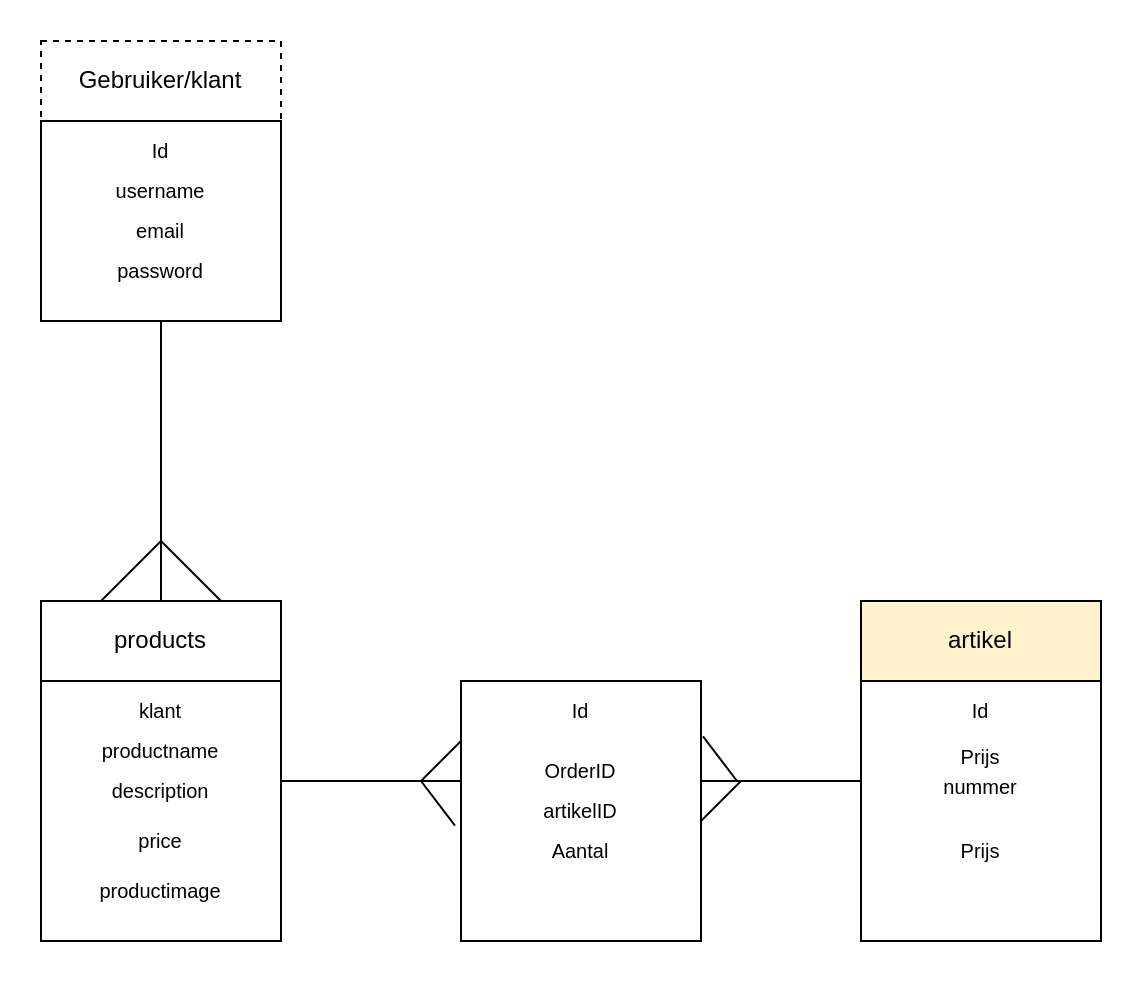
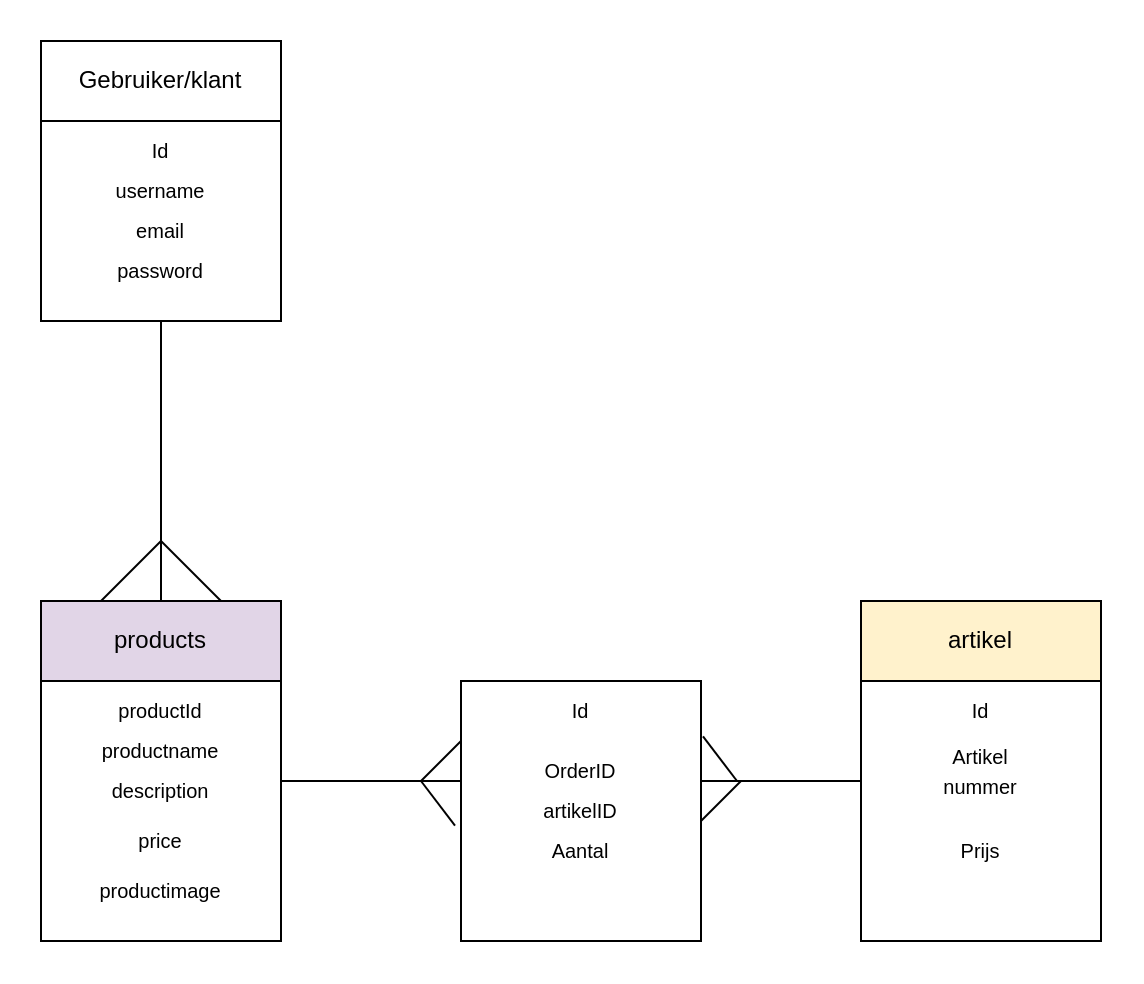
- <mxCell id="9" value="Gebruiker/klant" style="rounded=0;whiteSpace=wrap;html=1;dashed=1;" parent="1" vertex="1"><mxGeometry x="20" y="20" width="120" height="40" as="geometry" /></mxCell>
+ <mxCell id="9" value="Gebruiker/klant" style="rounded=0;whiteSpace=wrap;html=1;" parent="1" vertex="1"><mxGeometry x="20" y="20" width="120" height="40" as="geometry" /></mxCell>
- <mxCell id="2" value="products" style="rounded=0;whiteSpace=wrap;html=1;" parent="1" vertex="1"><mxGeometry x="20" y="300" width="120" height="40" as="geometry" /></mxCell>
+ <mxCell id="2" value="products" style="rounded=0;whiteSpace=wrap;html=1;fillColor=#e1d5e7;" parent="1" vertex="1"><mxGeometry x="20" y="300" width="120" height="40" as="geometry" /></mxCell>
- <mxCell id="4" value="&lt;font style=&quot;font-size: 10px;&quot;&gt;klant&lt;/font&gt;" style="text;html=1;strokeColor=none;fillColor=none;align=center;verticalAlign=middle;whiteSpace=wrap;rounded=0;" parent="1" vertex="1"><mxGeometry x="70" y="350" width="20" height="10" as="geometry" /></mxCell>
+ <mxCell id="4" value="&lt;font style=&quot;font-size: 10px;&quot;&gt;productId&lt;/font&gt;" style="text;html=1;strokeColor=none;fillColor=none;align=center;verticalAlign=middle;whiteSpace=wrap;rounded=0;" parent="1" vertex="1"><mxGeometry x="70" y="350" width="20" height="10" as="geometry" /></mxCell>
- <mxCell id="24" value="&lt;font style=&quot;font-size: 10px;&quot;&gt;Prijs nummer&lt;/font&gt;" style="text;html=1;strokeColor=none;fillColor=none;align=center;verticalAlign=middle;whiteSpace=wrap;rounded=0;" parent="1" vertex="1"><mxGeometry x="480" y="380" width="20" height="10" as="geometry" /></mxCell>
+ <mxCell id="24" value="&lt;font style=&quot;font-size: 10px;&quot;&gt;Artikel nummer&lt;/font&gt;" style="text;html=1;strokeColor=none;fillColor=none;align=center;verticalAlign=middle;whiteSpace=wrap;rounded=0;" parent="1" vertex="1"><mxGeometry x="480" y="380" width="20" height="10" as="geometry" /></mxCell>
